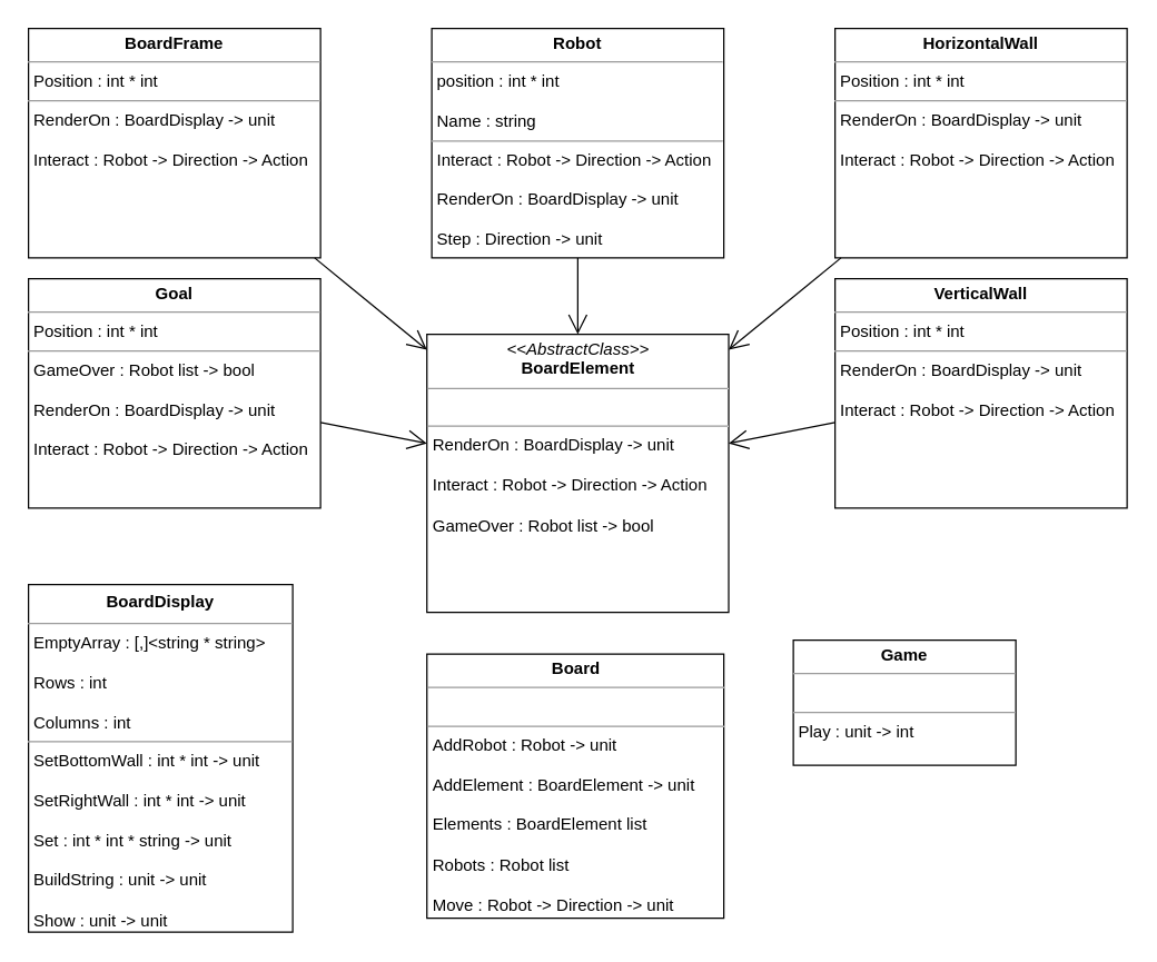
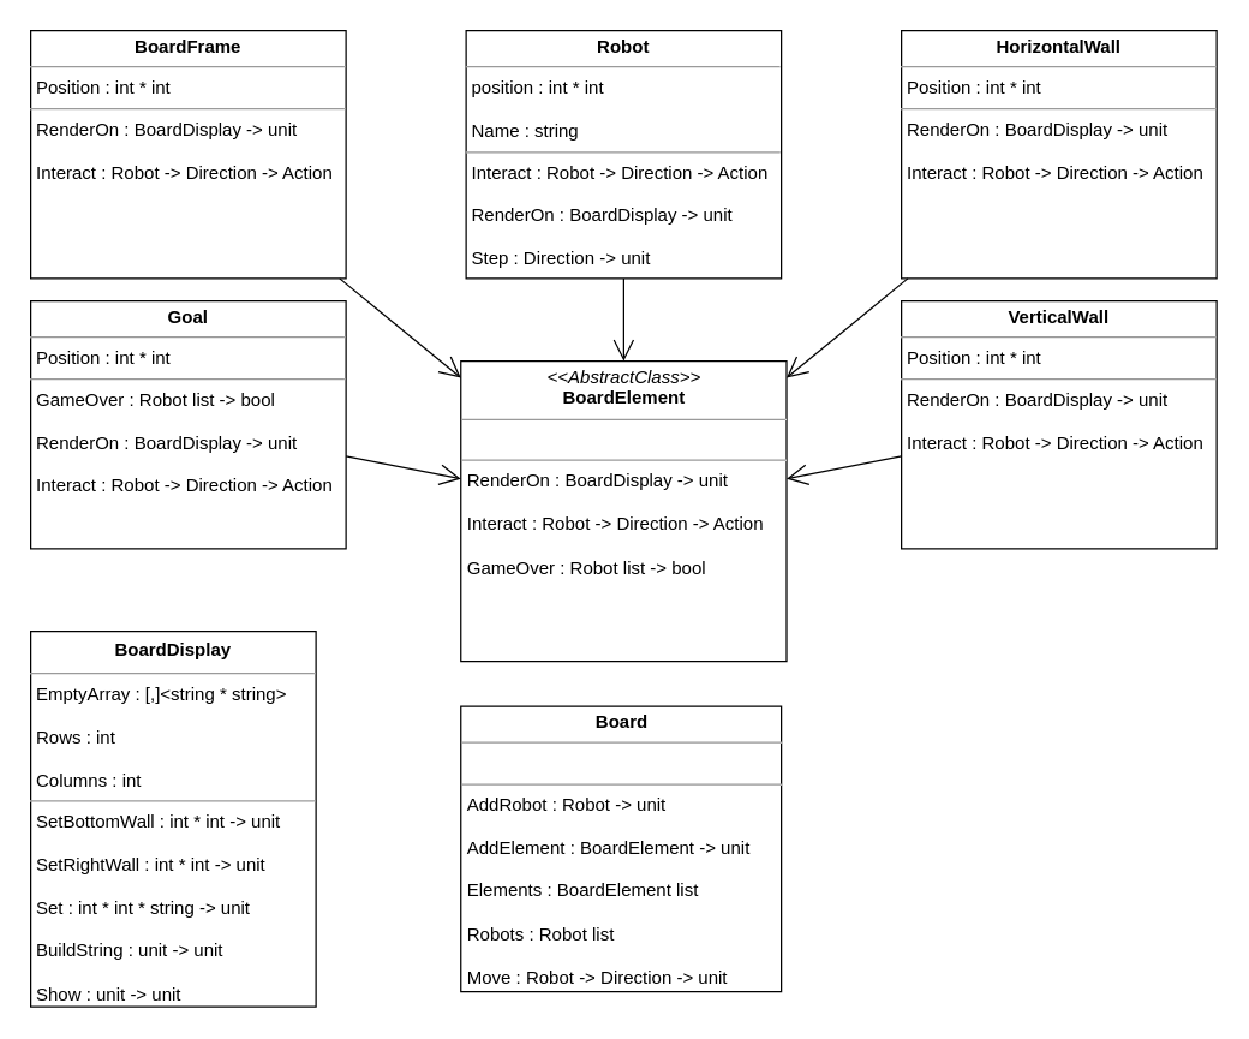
- <mxCell id="15" value="&lt;p style=&quot;margin: 0px ; margin-top: 4px ; text-align: center&quot;&gt;&lt;b&gt;Game&lt;/b&gt;&lt;/p&gt;&lt;hr size=&quot;1&quot;&gt;&lt;p style=&quot;margin: 0px ; margin-left: 4px&quot;&gt;&lt;br&gt;&lt;/p&gt;&lt;hr size=&quot;1&quot;&gt;&lt;p style=&quot;margin: 0px ; margin-left: 4px&quot;&gt;Play : unit -&amp;gt; int&lt;/p&gt;" style="verticalAlign=top;align=left;overflow=fill;fontSize=12;fontFamily=Helvetica;html=1;rounded=0;fillColor=default;gradientColor=none;" vertex="1" parent="1"><mxGeometry x="570" y="460" width="160" height="90" as="geometry" /></mxCell>
